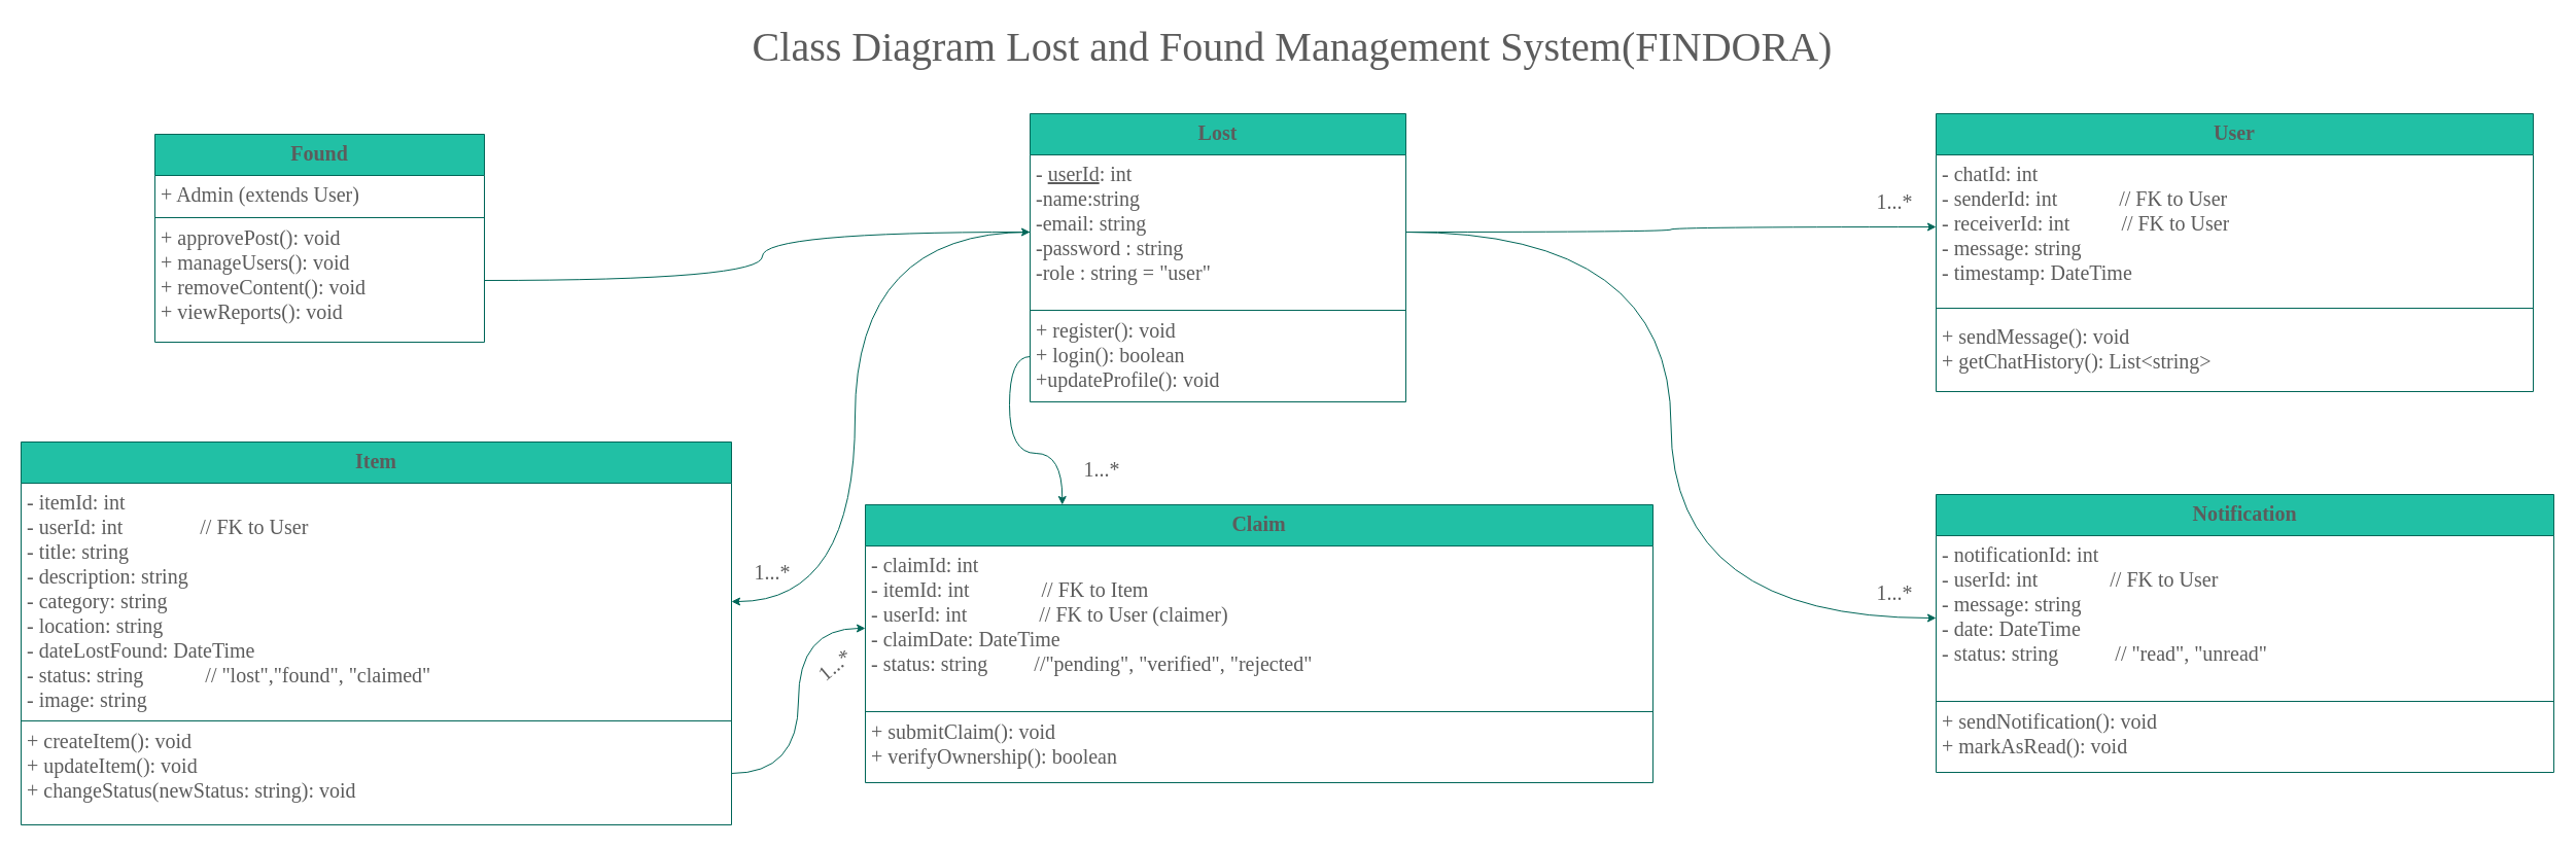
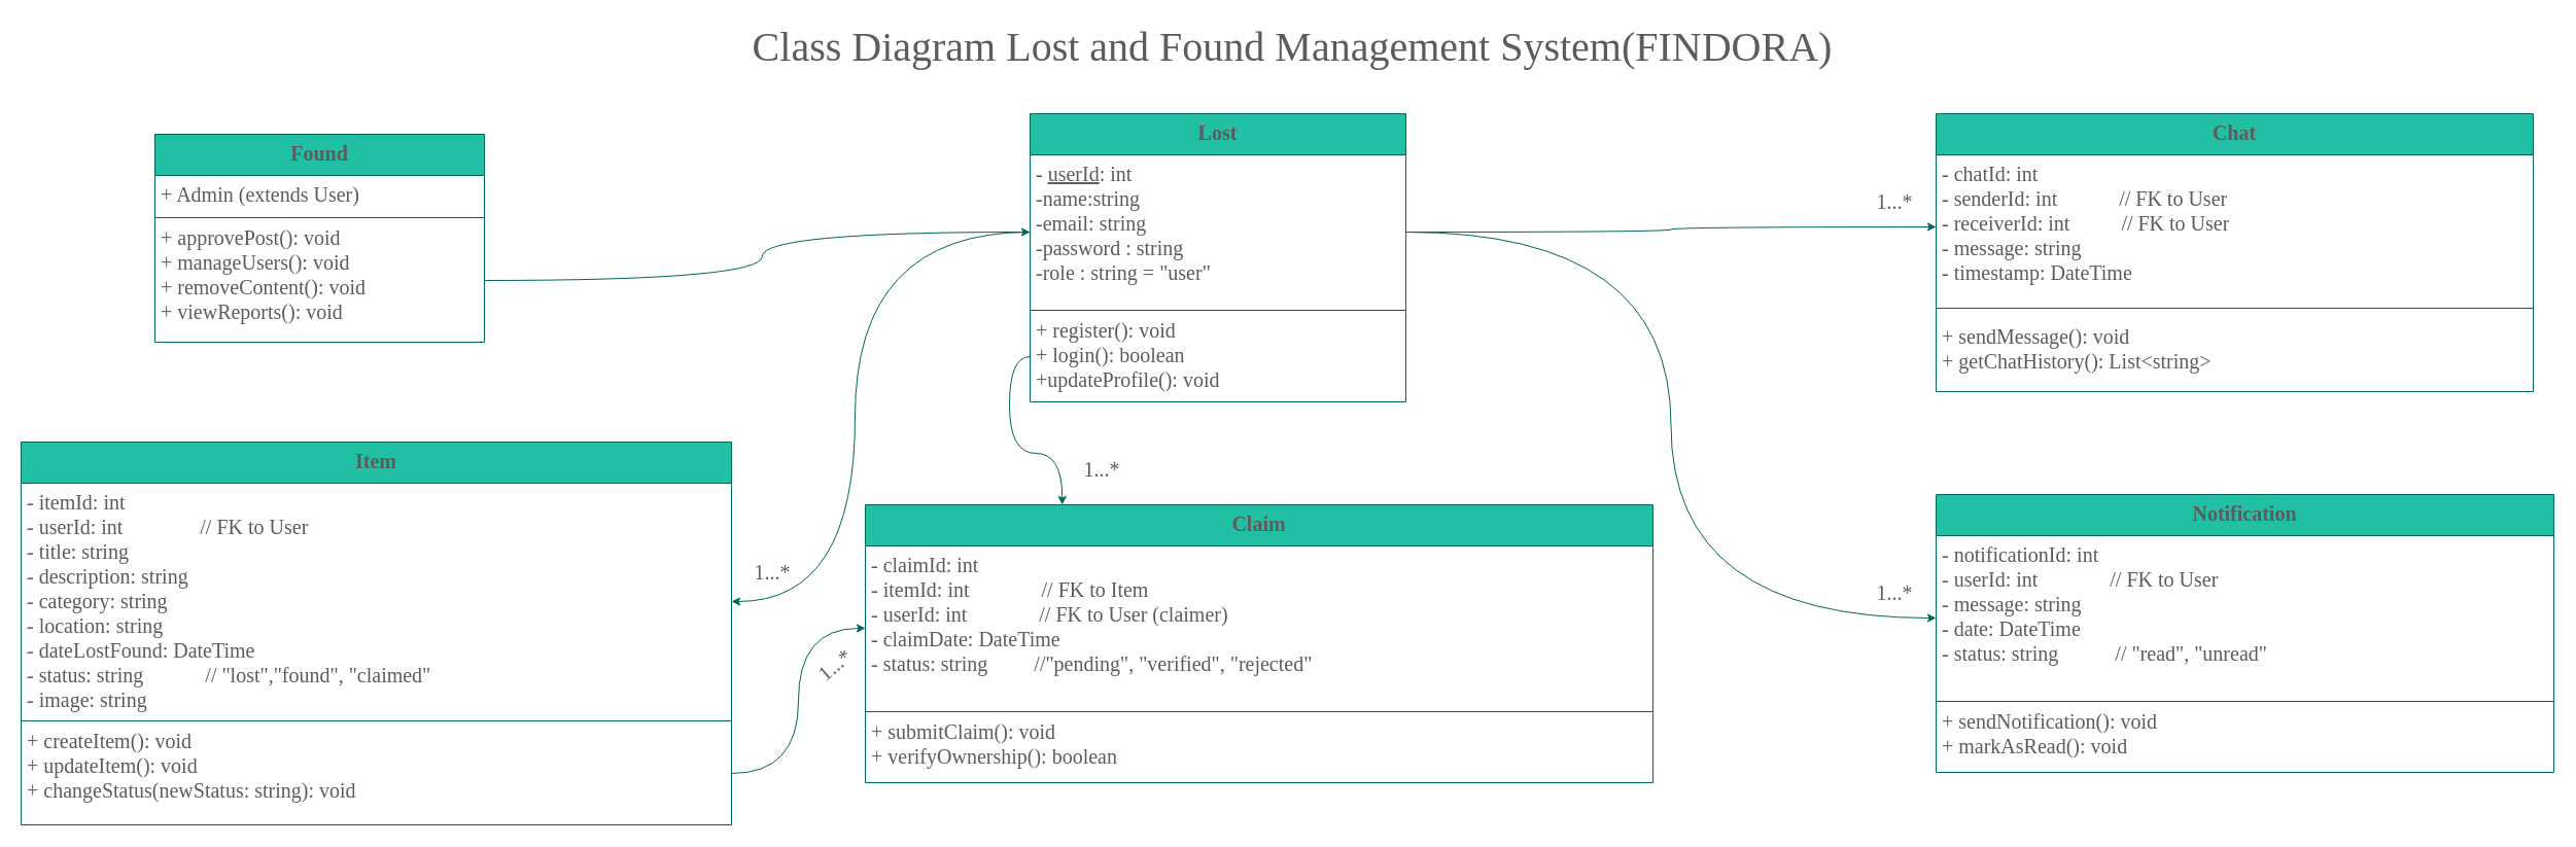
- <mxCell id="19" value="User" style="swimlane;fontStyle=1;align=center;verticalAlign=top;childLayout=stackLayout;horizontal=1;startSize=40;horizontalStack=0;resizeParent=1;resizeParentMax=0;resizeLast=0;collapsible=1;marginBottom=0;whiteSpace=wrap;html=1;fontSize=20;labelBackgroundColor=none;fillColor=#21C0A5;strokeColor=#006658;fontColor=#5C5C5C;fontFamily=Lucida Console;" vertex="1" parent="1"><mxGeometry x="1880" y="110" width="580" height="270" as="geometry" /></mxCell>
+ <mxCell id="19" value="Chat" style="swimlane;fontStyle=1;align=center;verticalAlign=top;childLayout=stackLayout;horizontal=1;startSize=40;horizontalStack=0;resizeParent=1;resizeParentMax=0;resizeLast=0;collapsible=1;marginBottom=0;whiteSpace=wrap;html=1;fontSize=20;labelBackgroundColor=none;fillColor=#21C0A5;strokeColor=#006658;fontColor=#5C5C5C;fontFamily=Lucida Console;" vertex="1" parent="1"><mxGeometry x="1880" y="110" width="580" height="270" as="geometry" /></mxCell>
